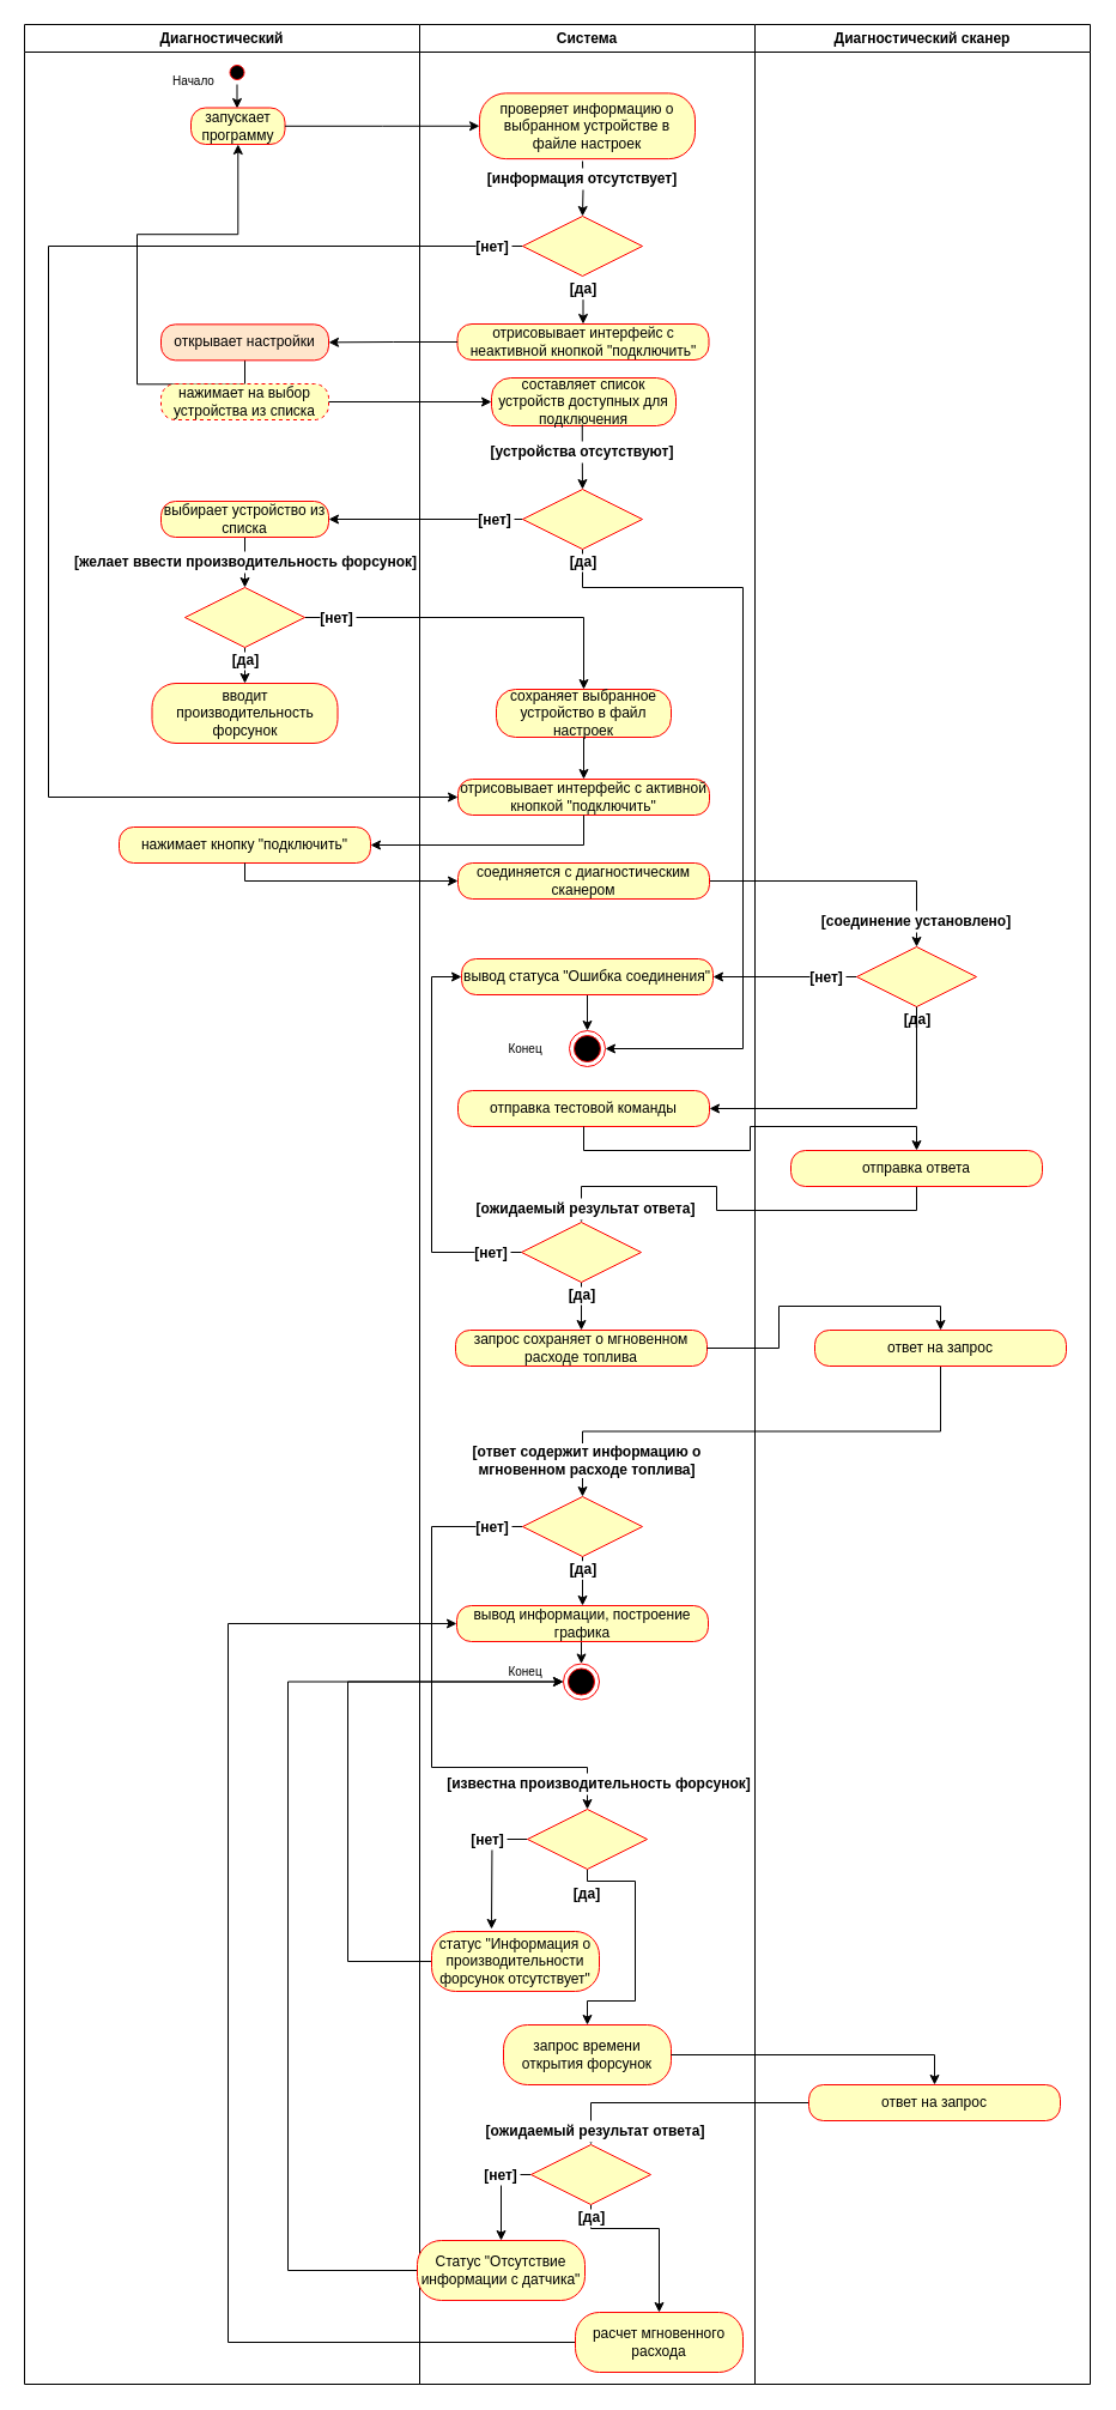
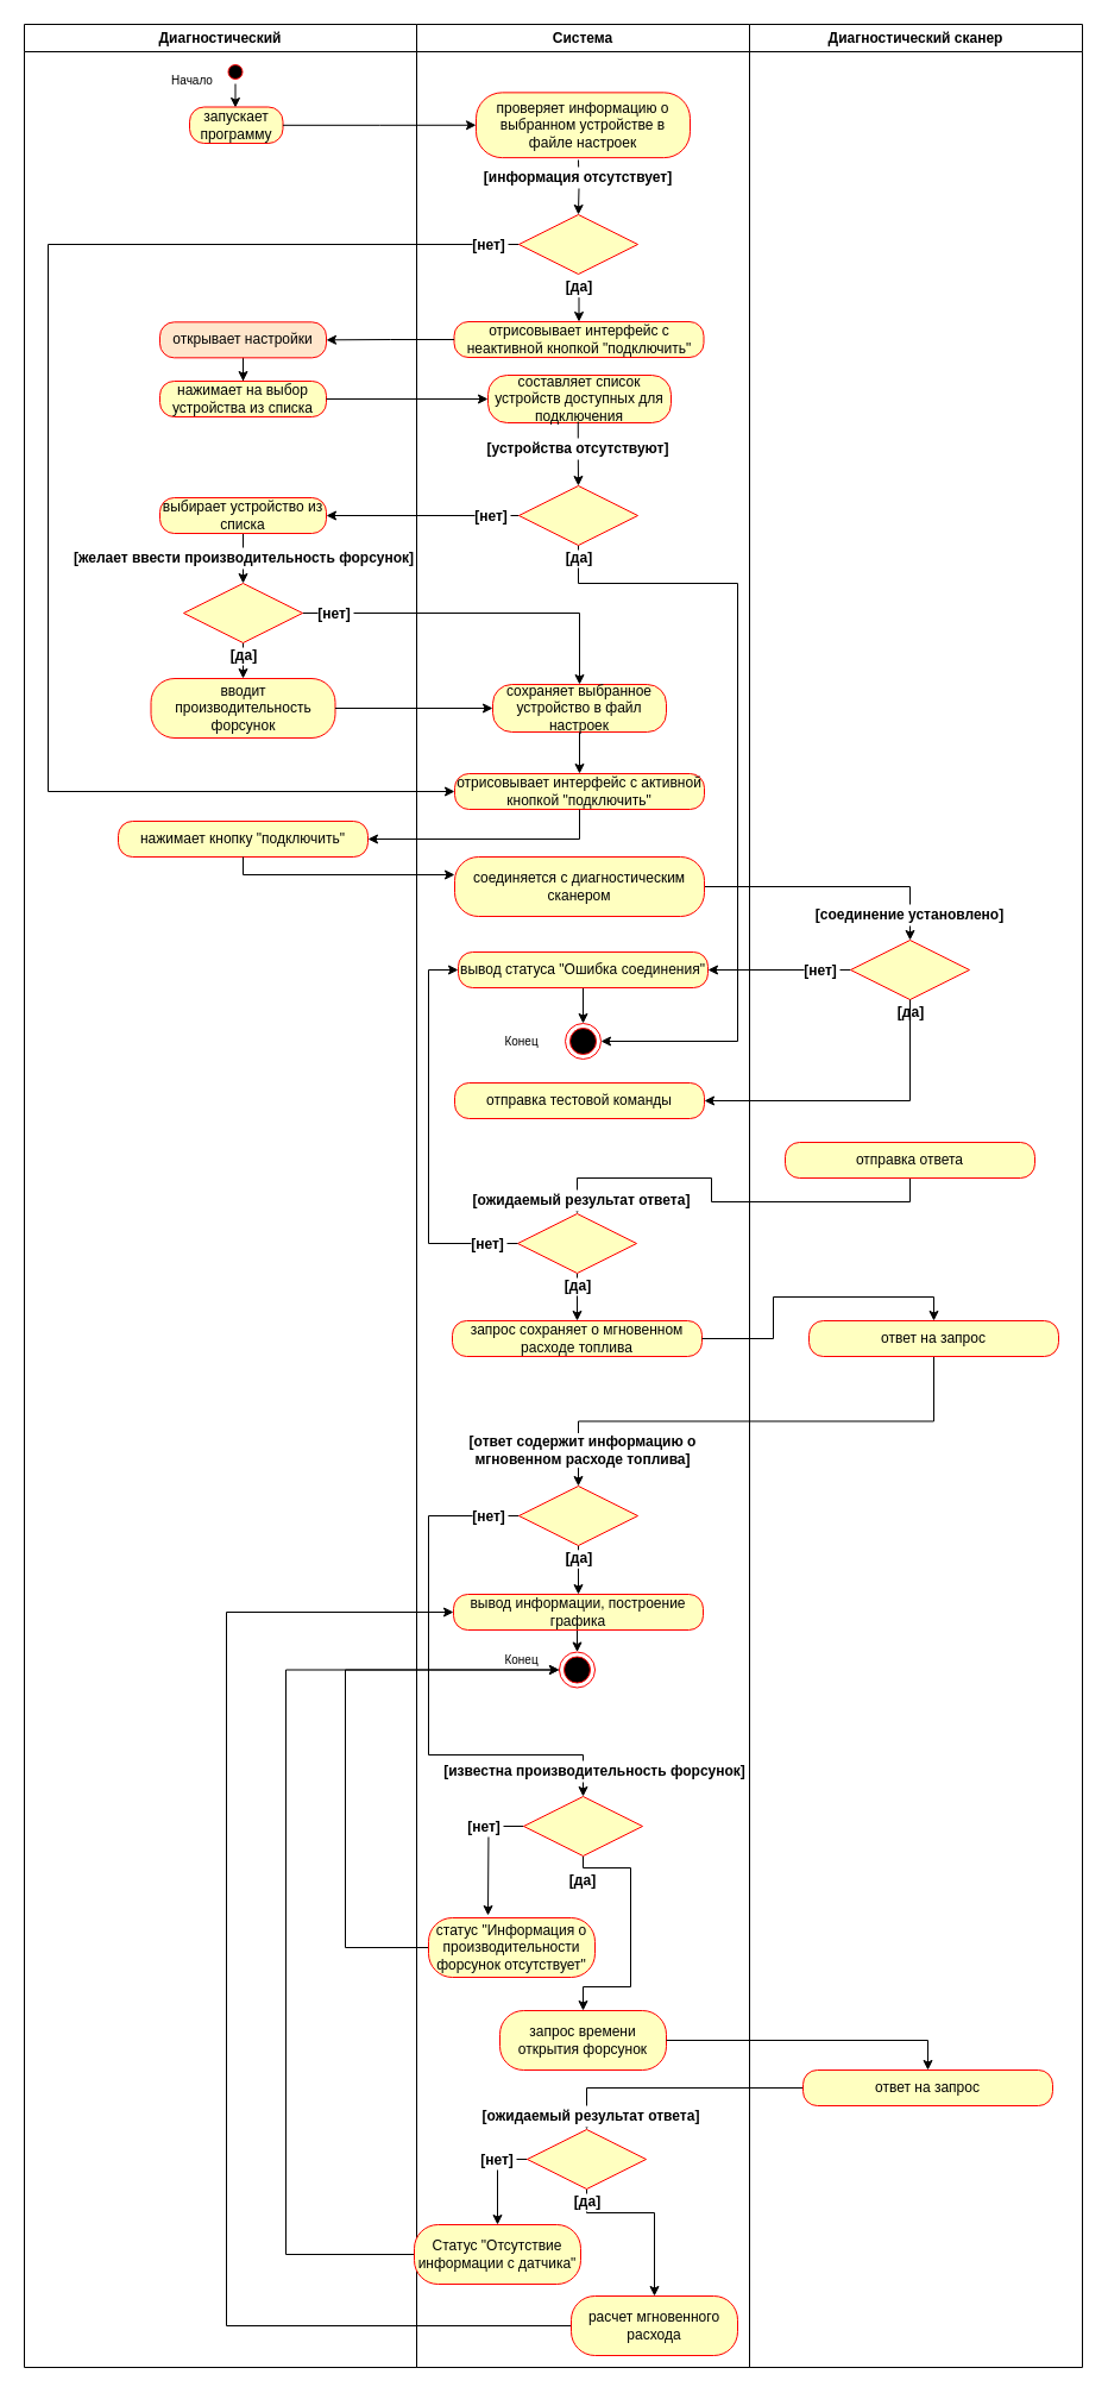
- <mxCell id="15" style="edgeStyle=orthogonalEdgeStyle;rounded=0;orthogonalLoop=1;jettySize=auto;html=1;exitX=0.5;exitY=1;exitDx=0;exitDy=0;" edge="1" parent="10" source="16" target="14"><mxGeometry relative="1" as="geometry" /></mxCell>
+ <mxCell id="15" style="edgeStyle=orthogonalEdgeStyle;rounded=0;orthogonalLoop=1;jettySize=auto;html=1;exitX=0.5;exitY=1;exitDx=0;exitDy=0;" edge="1" parent="10" source="16" target="17"><mxGeometry relative="1" as="geometry" /></mxCell>
- <mxCell id="17" value="нажимает на выбор устройства из списка" style="rounded=1;whiteSpace=wrap;html=1;arcSize=40;fontColor=#000000;fillColor=#ffffc0;strokeColor=#ff0000;dashed=1;" vertex="1" parent="10"><mxGeometry x="114" y="300" width="140" height="30" as="geometry" /></mxCell>
+ <mxCell id="17" value="нажимает на выбор устройства из списка" style="rounded=1;whiteSpace=wrap;html=1;arcSize=40;fontColor=#000000;fillColor=#ffffc0;strokeColor=#ff0000;" vertex="1" parent="10"><mxGeometry x="114" y="300" width="140" height="30" as="geometry" /></mxCell>
+ <mxCell id="99" style="edgeStyle=orthogonalEdgeStyle;rounded=0;orthogonalLoop=1;jettySize=auto;html=1;exitX=1;exitY=0.5;exitDx=0;exitDy=0;entryX=0;entryY=0.5;entryDx=0;entryDy=0;" edge="1" parent="1" source="24" target="50"><mxGeometry relative="1" as="geometry" /></mxCell>
- <mxCell id="52" value="соединяется с диагностическим сканером" style="rounded=1;whiteSpace=wrap;html=1;arcSize=40;fontColor=#000000;fillColor=#ffffc0;strokeColor=#ff0000;" vertex="1" parent="27"><mxGeometry x="32" y="700" width="210" height="30" as="geometry" /></mxCell>
+ <mxCell id="52" value="соединяется с диагностическим сканером" style="rounded=1;whiteSpace=wrap;html=1;arcSize=40;fontColor=#000000;fillColor=#ffffc0;strokeColor=#ff0000;" vertex="1" parent="27"><mxGeometry x="32" y="700" width="210" height="50" as="geometry" /></mxCell>
- <mxCell id="103" style="edgeStyle=orthogonalEdgeStyle;rounded=0;orthogonalLoop=1;jettySize=auto;html=1;exitX=0.5;exitY=1;exitDx=0;exitDy=0;" edge="1" parent="1" source="55" target="93"><mxGeometry relative="1" as="geometry" /></mxCell>
